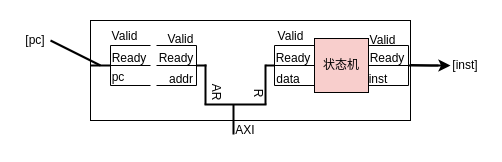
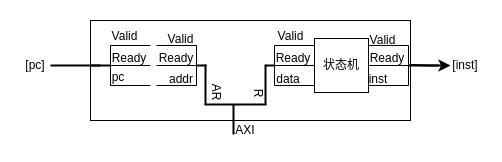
- <mxCell id="3" value="[pc]" style="text;html=1;strokeColor=none;fillColor=none;align=center;verticalAlign=middle;whiteSpace=wrap;rounded=0;" parent="1" vertex="1"><mxGeometry x="20" y="25" width="30" height="30" as="geometry" /></mxCell>
+ <mxCell id="3" value="[pc]" style="text;html=1;strokeColor=none;fillColor=none;align=center;verticalAlign=middle;whiteSpace=wrap;rounded=0;" parent="1" vertex="1"><mxGeometry x="20" y="50" width="30" height="30" as="geometry" /></mxCell>
- <mxCell id="51" value="状态机" style="rounded=0;whiteSpace=wrap;html=1;fillColor=#f8cecc;" vertex="1" parent="1"><mxGeometry x="314" y="38" width="54" height="54" as="geometry" /></mxCell>
+ <mxCell id="51" value="状态机" style="rounded=0;whiteSpace=wrap;html=1;" vertex="1" parent="1"><mxGeometry x="314" y="38" width="54" height="54" as="geometry" /></mxCell>
